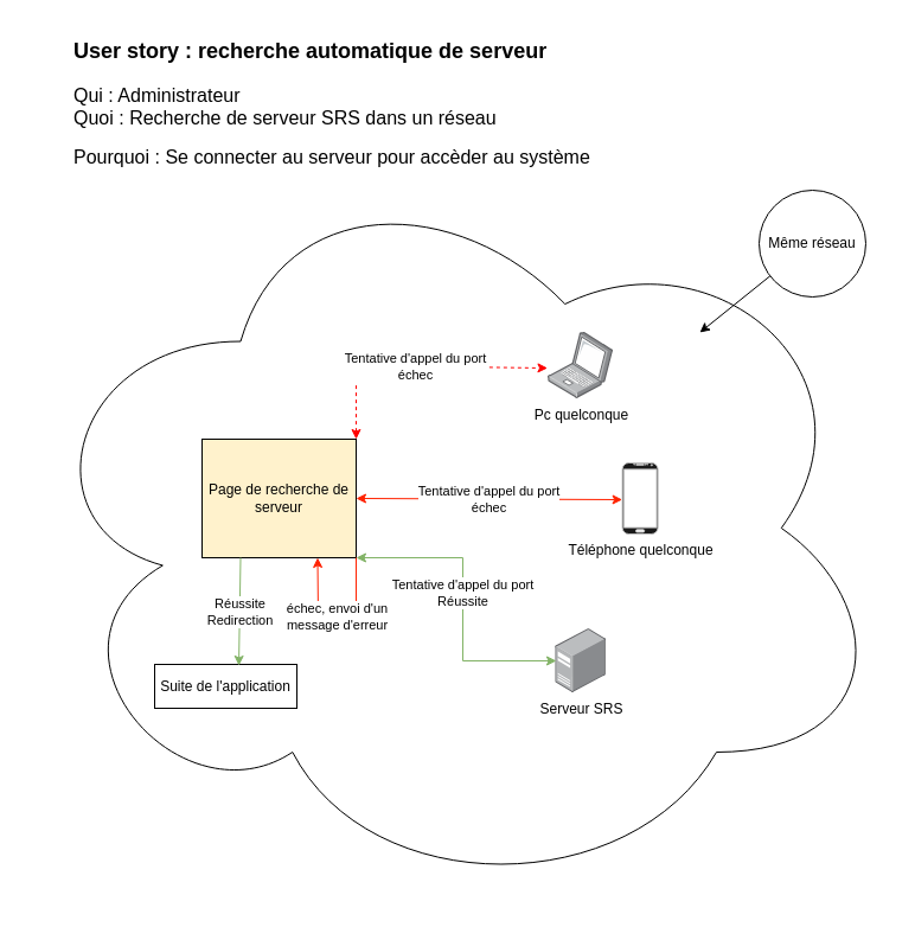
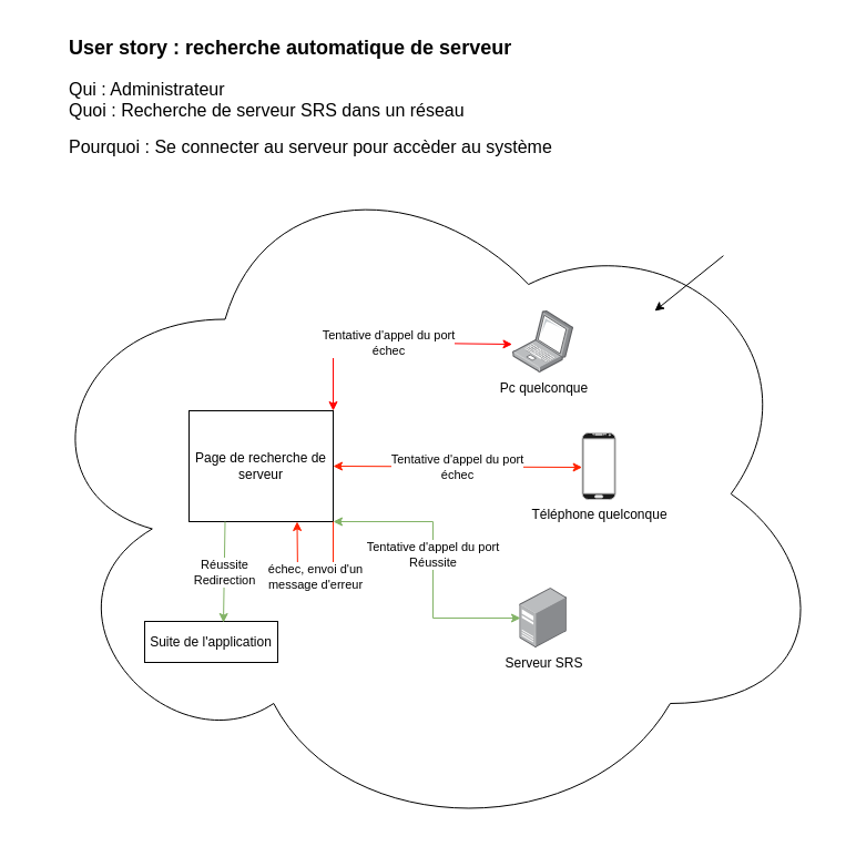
- <mxCell id="12" value="Même réseau" style="ellipse;whiteSpace=wrap;html=1;aspect=fixed;" vertex="1" parent="1"><mxGeometry x="640" y="160" width="90" height="90" as="geometry" /></mxCell>
- <mxCell id="8" value="Tentative d'appel du port&lt;div&gt;échec&lt;/div&gt;" style="endArrow=classic;startArrow=classic;html=1;rounded=0;exitX=1;exitY=0;exitDx=0;exitDy=0;fillColor=#f8cecc;strokeColor=#ff0000;entryX=-0.011;entryY=0.538;entryDx=0;entryDy=0;entryPerimeter=0;dashed=1;" edge="1" parent="1" source="3" target="7"><mxGeometry width="50" height="50" relative="1" as="geometry"><mxPoint x="250" y="640" as="sourcePoint" /><mxPoint x="430" y="310" as="targetPoint" /><Array as="points"><mxPoint x="300" y="308" /></Array></mxGeometry></mxCell>
+ <mxCell id="8" value="Tentative d'appel du port&lt;div&gt;échec&lt;/div&gt;" style="endArrow=classic;startArrow=classic;html=1;rounded=0;exitX=1;exitY=0;exitDx=0;exitDy=0;fillColor=#f8cecc;strokeColor=#ff0000;entryX=-0.011;entryY=0.538;entryDx=0;entryDy=0;entryPerimeter=0;" edge="1" parent="1" source="3" target="7"><mxGeometry width="50" height="50" relative="1" as="geometry"><mxPoint x="250" y="640" as="sourcePoint" /><mxPoint x="430" y="310" as="targetPoint" /><Array as="points"><mxPoint x="300" y="308" /></Array></mxGeometry></mxCell>
- <mxCell id="3" value="Page de recherche de serveur" style="rounded=0;whiteSpace=wrap;html=1;fillColor=#fff2cc;" vertex="1" parent="1"><mxGeometry x="170" y="370" width="130" height="100" as="geometry" /></mxCell>
+ <mxCell id="3" value="Page de recherche de serveur" style="rounded=0;whiteSpace=wrap;html=1;" vertex="1" parent="1"><mxGeometry x="170" y="370" width="130" height="100" as="geometry" /></mxCell>
